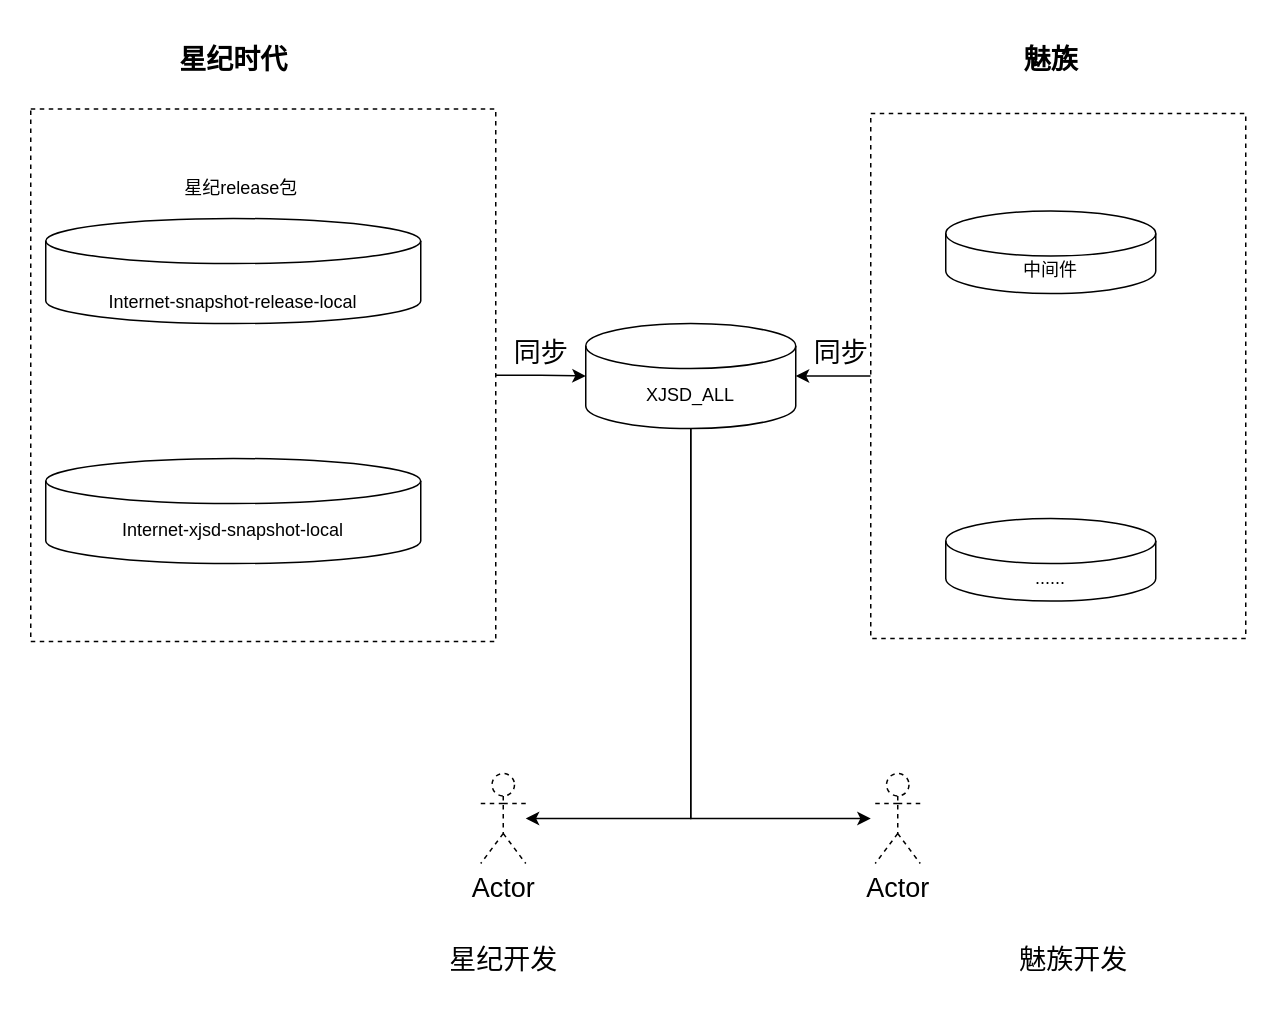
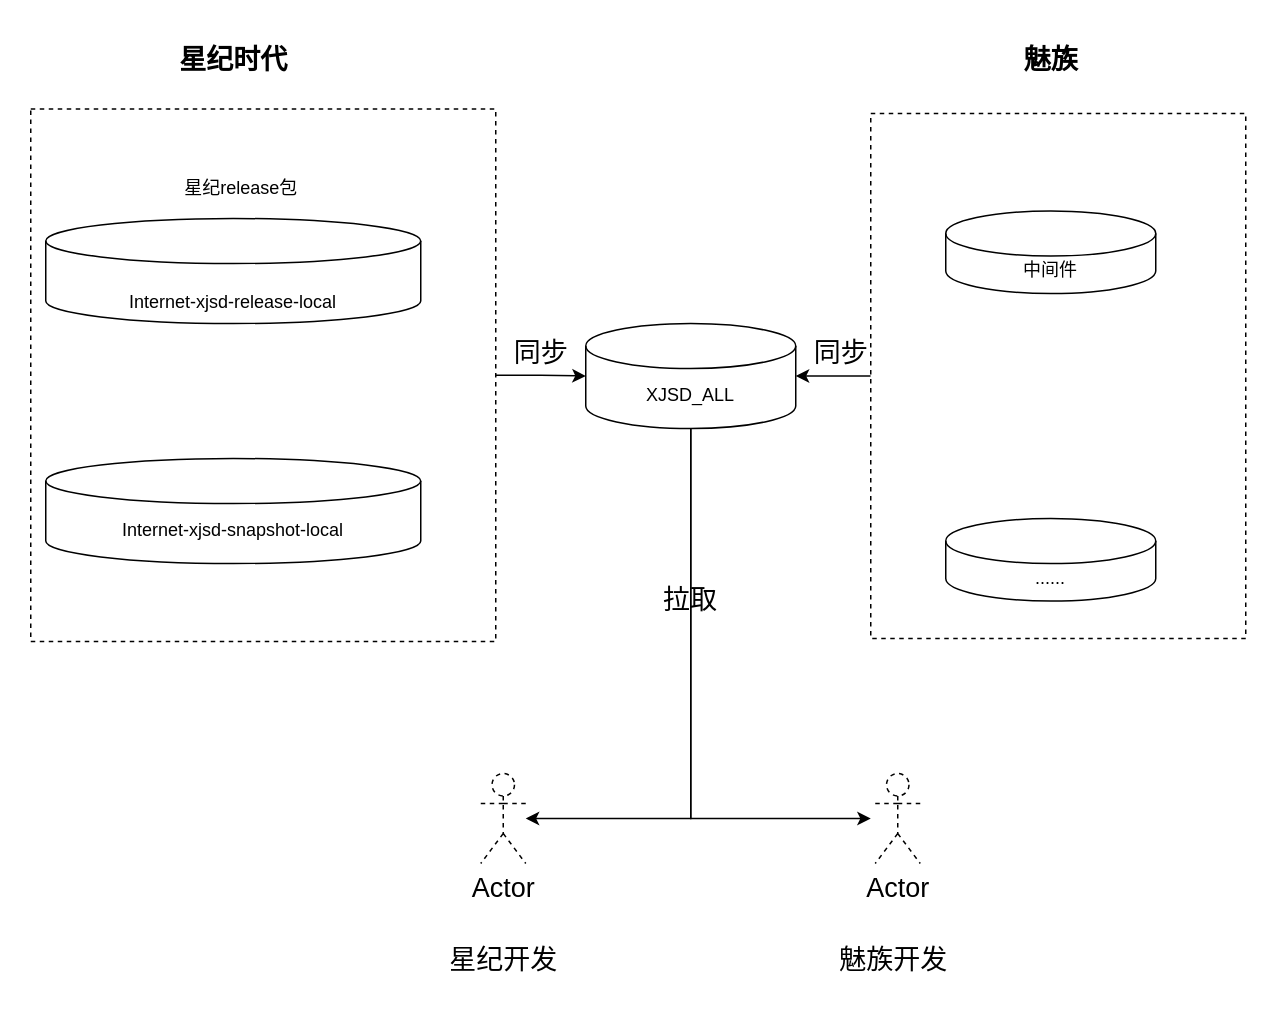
- <mxCell id="6" value="&lt;br&gt;Internet-snapshot-release-local" style="shape=cylinder3;whiteSpace=wrap;html=1;boundedLbl=1;backgroundOutline=1;size=15;" vertex="1" parent="1"><mxGeometry x="30" y="145" width="250" height="70" as="geometry" /></mxCell>
+ <mxCell id="6" value="&lt;br&gt;Internet-xjsd-release-local" style="shape=cylinder3;whiteSpace=wrap;html=1;boundedLbl=1;backgroundOutline=1;size=15;" vertex="1" parent="1"><mxGeometry x="30" y="145" width="250" height="70" as="geometry" /></mxCell>
+ <mxCell id="22" value="拉取" style="text;html=1;strokeColor=none;fillColor=none;align=center;verticalAlign=middle;whiteSpace=wrap;rounded=0;dashed=1;fontSize=18;" vertex="1" parent="1"><mxGeometry x="430" y="385" width="60" height="30" as="geometry" /></mxCell>
- <mxCell id="21" value="魅族开发" style="text;html=1;strokeColor=none;fillColor=none;align=center;verticalAlign=middle;whiteSpace=wrap;rounded=0;dashed=1;fontSize=18;" vertex="1" parent="1"><mxGeometry x="672.5" y="625" width="85" height="30" as="geometry" /></mxCell>
+ <mxCell id="21" value="魅族开发" style="text;html=1;strokeColor=none;fillColor=none;align=center;verticalAlign=middle;whiteSpace=wrap;rounded=0;dashed=1;fontSize=18;" vertex="1" parent="1"><mxGeometry x="552.5" y="625" width="85" height="30" as="geometry" /></mxCell>
